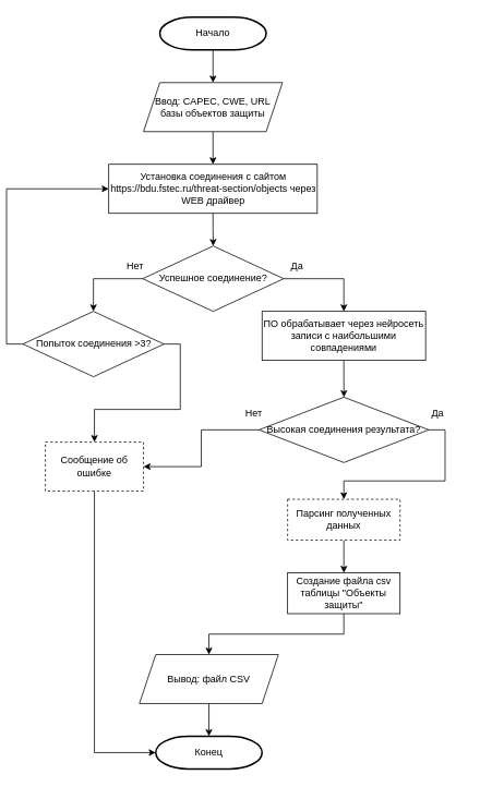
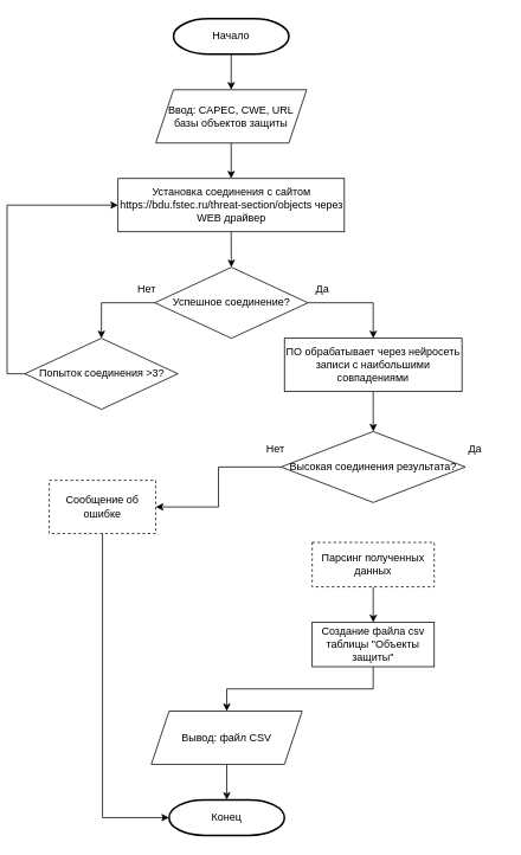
- <mxCell id="12" style="edgeStyle=orthogonalEdgeStyle;rounded=0;orthogonalLoop=1;jettySize=auto;html=1;exitX=1;exitY=0.5;exitDx=0;exitDy=0;entryX=0.5;entryY=0;entryDx=0;entryDy=0;" parent="1" source="14" target="15" edge="1"><mxGeometry relative="1" as="geometry" /></mxCell>
- <mxCell id="20" style="edgeStyle=orthogonalEdgeStyle;rounded=0;orthogonalLoop=1;jettySize=auto;html=1;exitX=1;exitY=0.5;exitDx=0;exitDy=0;entryX=0.5;entryY=0;entryDx=0;entryDy=0;" parent="1" source="21" target="23" edge="1"><mxGeometry relative="1" as="geometry" /></mxCell>
